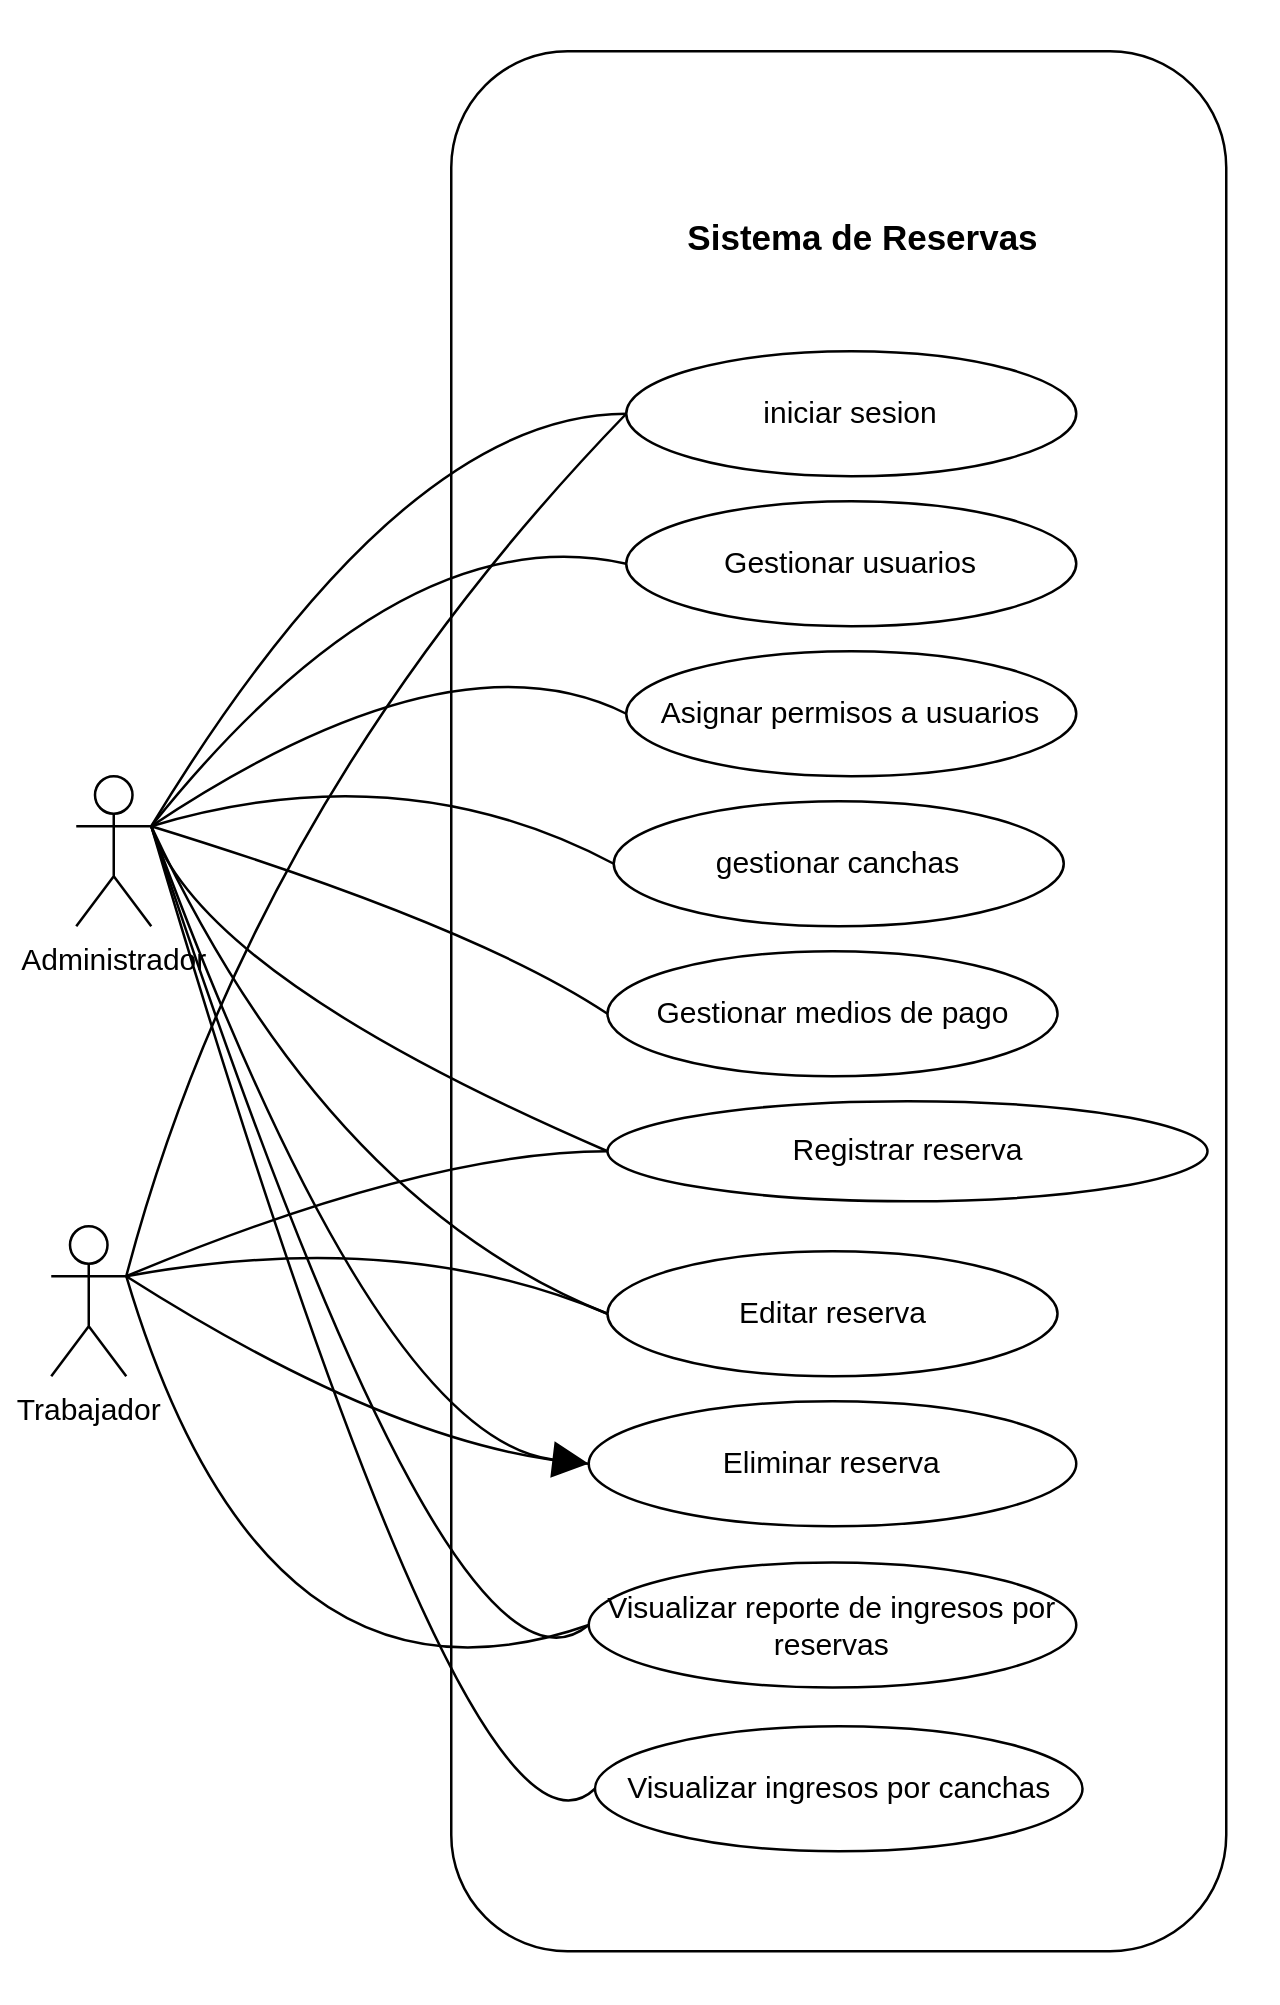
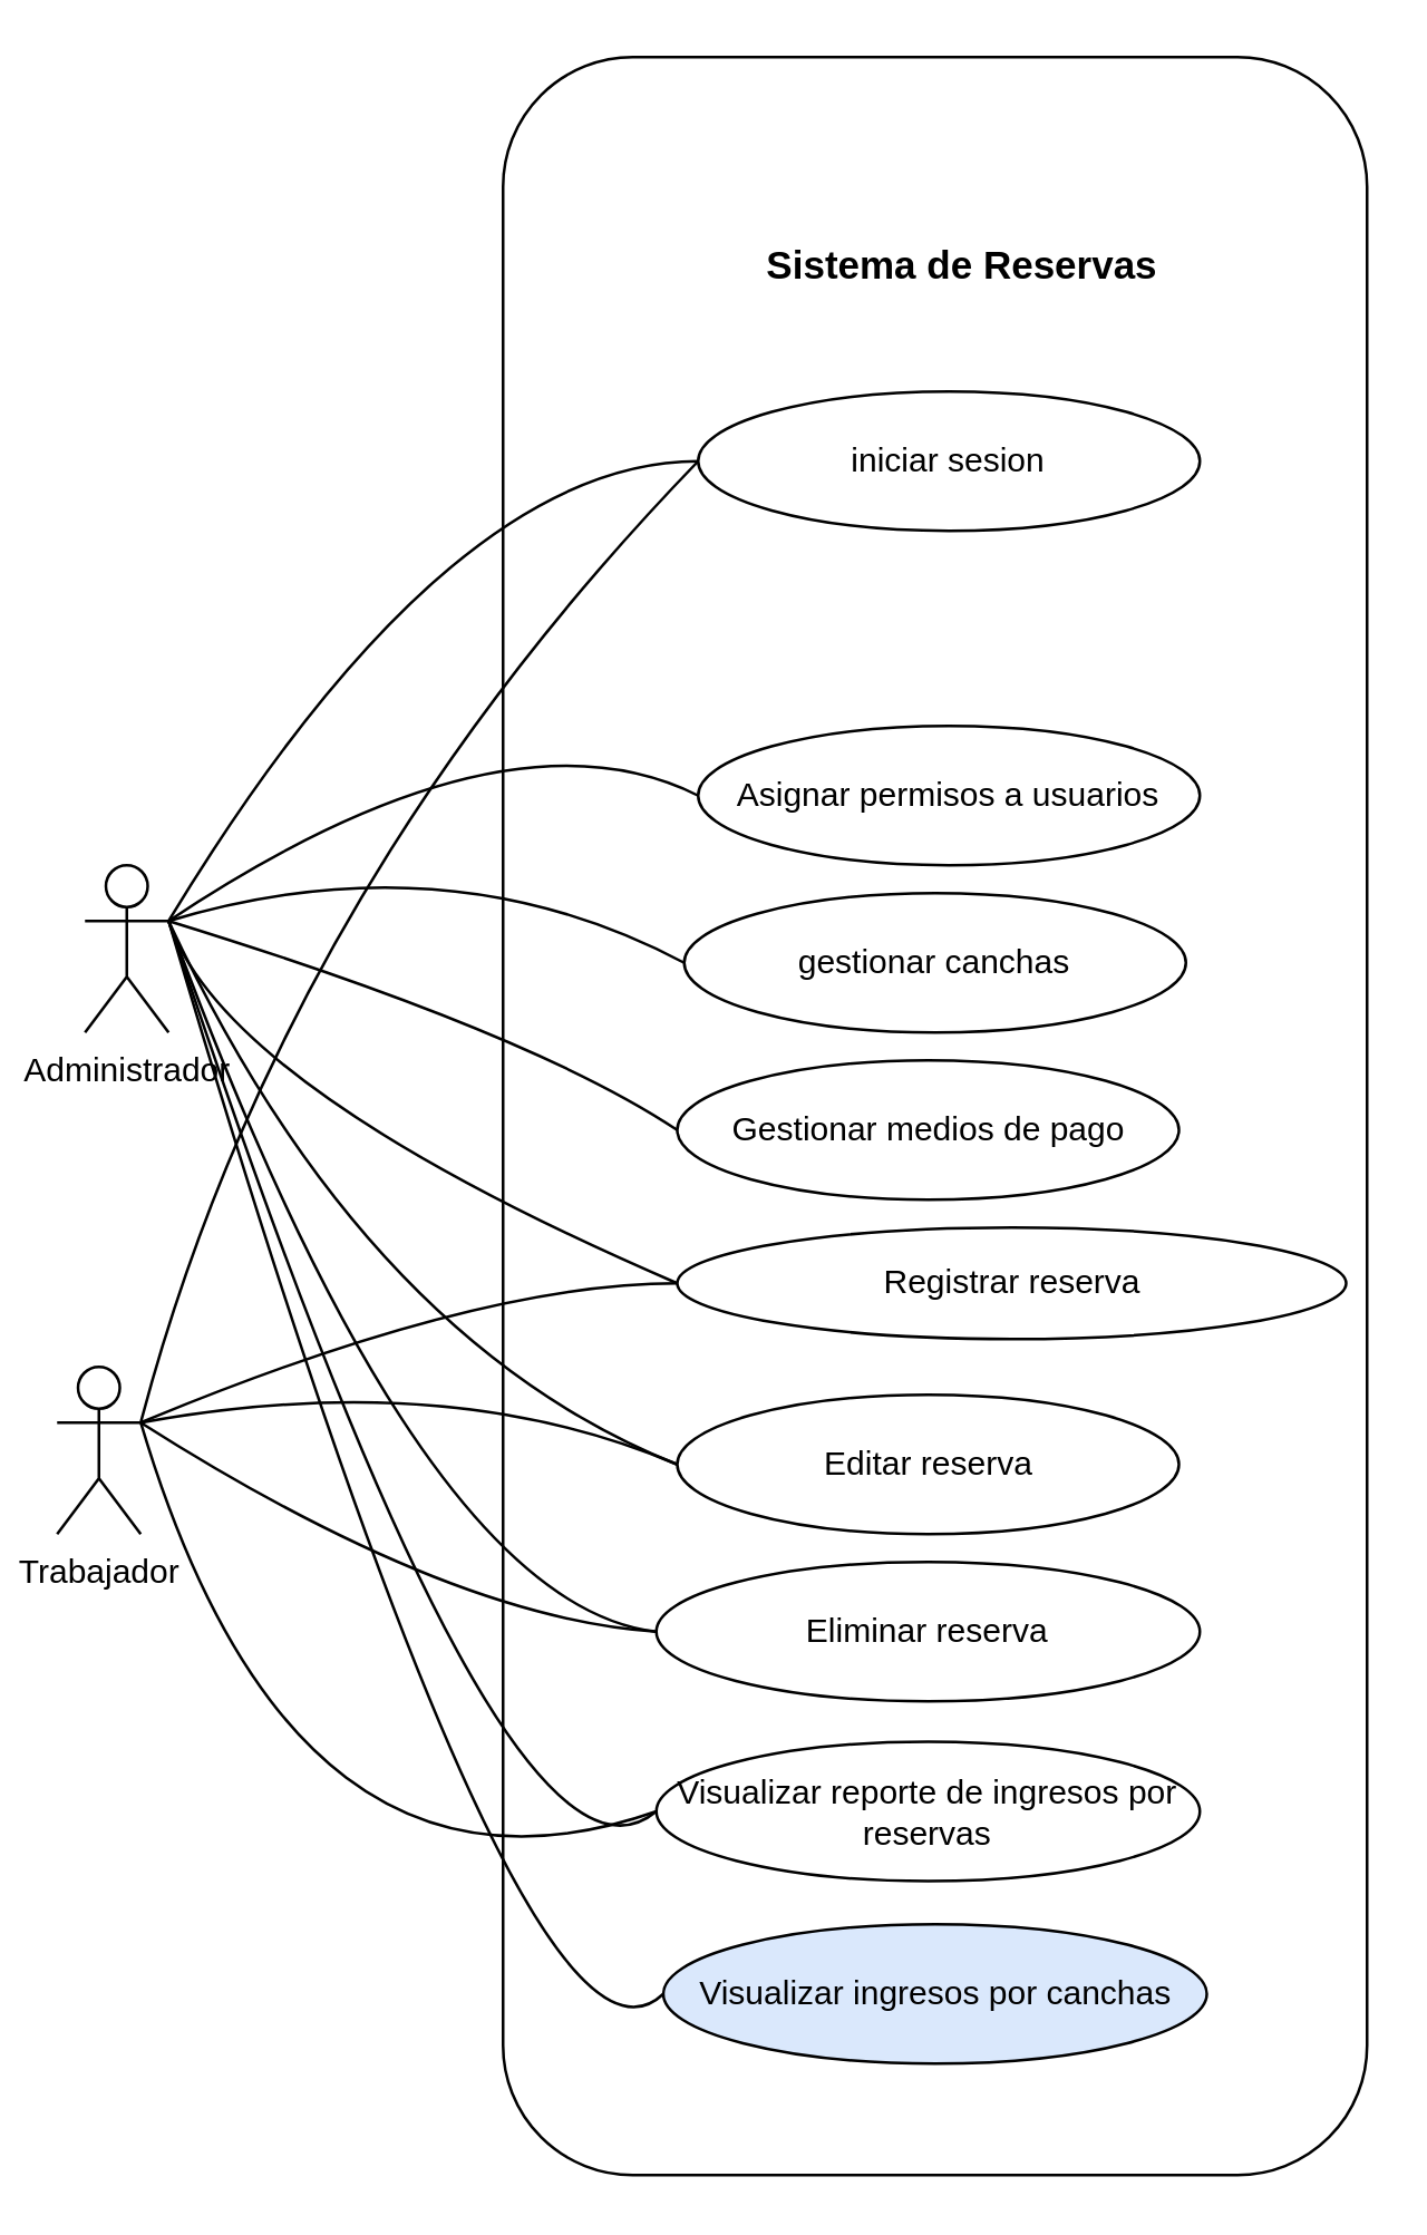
- <mxCell id="5" value="Gestionar usuarios" style="ellipse;whiteSpace=wrap;html=1;" parent="1" vertex="1"><mxGeometry x="250" y="200" width="180" height="50" as="geometry" /></mxCell>
- <mxCell id="17" value="" style="endArrow=none;endFill=1;endSize=12;html=1;rounded=0;exitX=1;exitY=0.333;exitDx=0;exitDy=0;exitPerimeter=0;entryX=0;entryY=0.5;entryDx=0;entryDy=0;startFill=0;curved=1;strokeColor=default;" parent="1" source="4" target="5" edge="1"><mxGeometry width="160" relative="1" as="geometry"><mxPoint x="110" y="270" as="sourcePoint" /><mxPoint x="250" y="205" as="targetPoint" /><Array as="points"><mxPoint x="160" y="205" /></Array></mxGeometry></mxCell>
- <mxCell id="23" value="" style="endArrow=block;endFill=1;endSize=12;html=1;rounded=0;entryX=0;entryY=0.5;entryDx=0;entryDy=0;startFill=0;curved=1;strokeColor=default;exitX=1;exitY=0.333;exitDx=0;exitDy=0;exitPerimeter=0;" parent="1" source="4" target="9" edge="1"><mxGeometry width="160" relative="1" as="geometry"><mxPoint x="70" y="415" as="sourcePoint" /><mxPoint x="262" y="670" as="targetPoint" /><Array as="points"><mxPoint x="150" y="575" /></Array></mxGeometry></mxCell>
+ <mxCell id="23" value="" style="endArrow=none;endFill=1;endSize=12;html=1;rounded=0;entryX=0;entryY=0.5;entryDx=0;entryDy=0;startFill=0;curved=1;strokeColor=default;exitX=1;exitY=0.333;exitDx=0;exitDy=0;exitPerimeter=0;" parent="1" source="4" target="9" edge="1"><mxGeometry width="160" relative="1" as="geometry"><mxPoint x="70" y="415" as="sourcePoint" /><mxPoint x="262" y="670" as="targetPoint" /><Array as="points"><mxPoint x="150" y="575" /></Array></mxGeometry></mxCell>
- <mxCell id="15" value="Visualizar ingresos por canchas" style="ellipse;whiteSpace=wrap;html=1;" parent="1" vertex="1"><mxGeometry x="237.5" y="690" width="195" height="50" as="geometry" /></mxCell>
+ <mxCell id="15" value="Visualizar ingresos por canchas" style="ellipse;whiteSpace=wrap;html=1;fillColor=#dae8fc;" parent="1" vertex="1"><mxGeometry x="237.5" y="690" width="195" height="50" as="geometry" /></mxCell>
